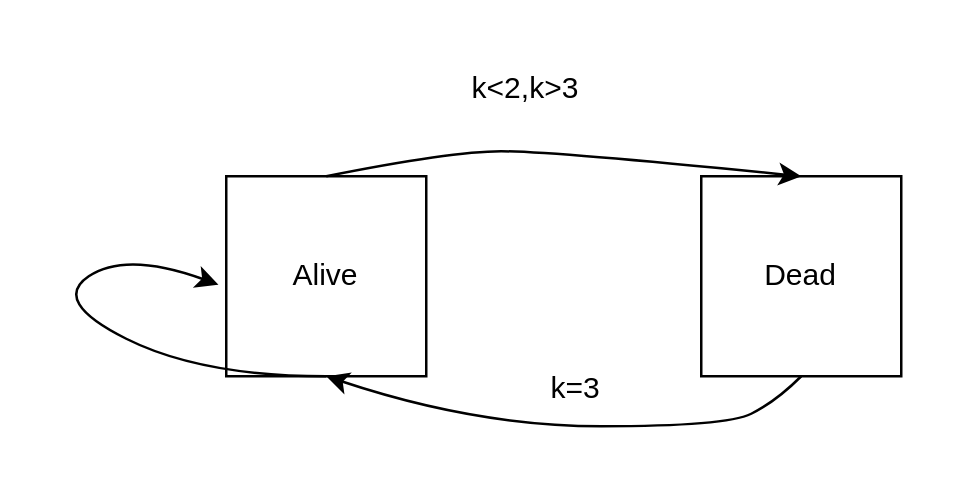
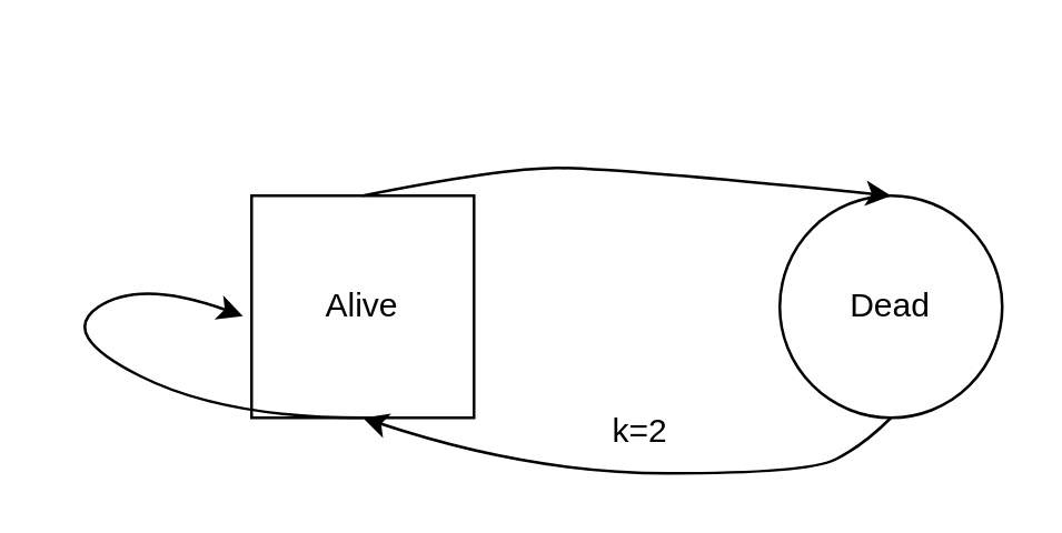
- <mxCell id="4" value="k&amp;lt;2,k&amp;gt;3" style="text;html=1;align=center;verticalAlign=middle;whiteSpace=wrap;rounded=0;" vertex="1" parent="1"><mxGeometry x="180" y="20" width="60" height="30" as="geometry" /></mxCell>
- <mxCell id="3" value="Dead" style="whiteSpace=wrap;html=1;aspect=fixed;rounded=0;" vertex="1" parent="1"><mxGeometry x="280" y="70" width="80" height="80" as="geometry" /></mxCell>
+ <mxCell id="3" value="Dead" style="ellipse;whiteSpace=wrap;html=1;aspect=fixed;" vertex="1" parent="1"><mxGeometry x="280" y="70" width="80" height="80" as="geometry" /></mxCell>
- <mxCell id="5" value="k=3" style="text;html=1;align=center;verticalAlign=middle;whiteSpace=wrap;rounded=0;" vertex="1" parent="1"><mxGeometry x="200" y="140" width="60" height="30" as="geometry" /></mxCell>
+ <mxCell id="5" value="k=2" style="text;html=1;align=center;verticalAlign=middle;whiteSpace=wrap;rounded=0;" vertex="1" parent="1"><mxGeometry x="200" y="140" width="60" height="30" as="geometry" /></mxCell>
